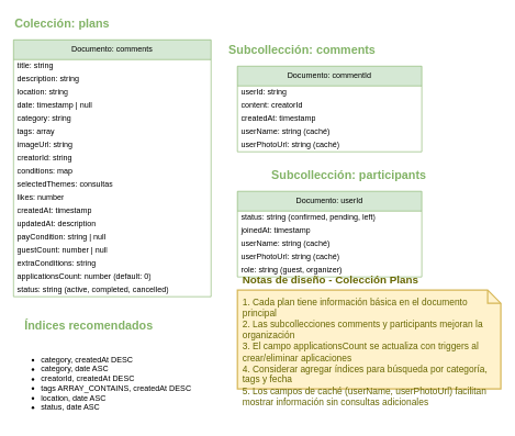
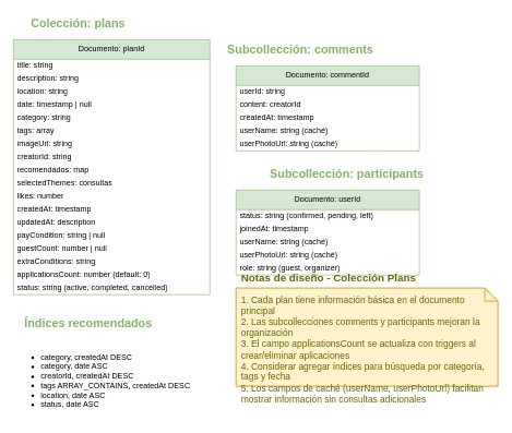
- <mxCell id="2" value="&lt;h2&gt;Colección: plans&lt;/h2&gt;" style="text;html=1;strokeColor=none;fillColor=none;align=left;verticalAlign=middle;whiteSpace=wrap;rounded=0;fontColor=#82B366;" vertex="1" parent="1"><mxGeometry x="20" y="20" width="250" height="30" as="geometry" /></mxCell>
+ <mxCell id="2" value="&lt;h2&gt;Colección: plans&lt;/h2&gt;" style="text;html=1;strokeColor=none;fillColor=none;align=left;verticalAlign=middle;whiteSpace=wrap;rounded=0;fontColor=#82B366;" vertex="1" parent="1"><mxGeometry x="45" y="20" width="250" height="30" as="geometry" /></mxCell>
- <mxCell id="3" value="Documento: comments" style="swimlane;fontStyle=0;childLayout=stackLayout;horizontal=1;startSize=30;horizontalStack=0;resizeParent=1;resizeParentMax=0;resizeLast=0;collapsible=1;marginBottom=0;whiteSpace=wrap;html=1;fillColor=#d5e8d4;strokeColor=#82b366;" vertex="1" parent="1"><mxGeometry x="20" y="60" width="300" height="390" as="geometry" /></mxCell>
+ <mxCell id="3" value="Documento: planId" style="swimlane;fontStyle=0;childLayout=stackLayout;horizontal=1;startSize=30;horizontalStack=0;resizeParent=1;resizeParentMax=0;resizeLast=0;collapsible=1;marginBottom=0;whiteSpace=wrap;html=1;fillColor=#d5e8d4;strokeColor=#82b366;" vertex="1" parent="1"><mxGeometry x="20" y="60" width="300" height="390" as="geometry" /></mxCell>
- <mxCell id="12" value="conditions: map&lt;string, string&gt;" style="text;strokeColor=none;fillColor=none;align=left;verticalAlign=middle;spacingLeft=4;spacingRight=4;overflow=hidden;points=[[0,0.5],[1,0.5]];portConstraint=eastwest;rotatable=0;whiteSpace=wrap;html=1;" vertex="1" parent="3"><mxGeometry y="190" width="300" height="20" as="geometry" /></mxCell>
+ <mxCell id="12" value="recomendados: map&lt;string, string&gt;" style="text;strokeColor=none;fillColor=none;align=left;verticalAlign=middle;spacingLeft=4;spacingRight=4;overflow=hidden;points=[[0,0.5],[1,0.5]];portConstraint=eastwest;rotatable=0;whiteSpace=wrap;html=1;" vertex="1" parent="3"><mxGeometry y="190" width="300" height="20" as="geometry" /></mxCell>
